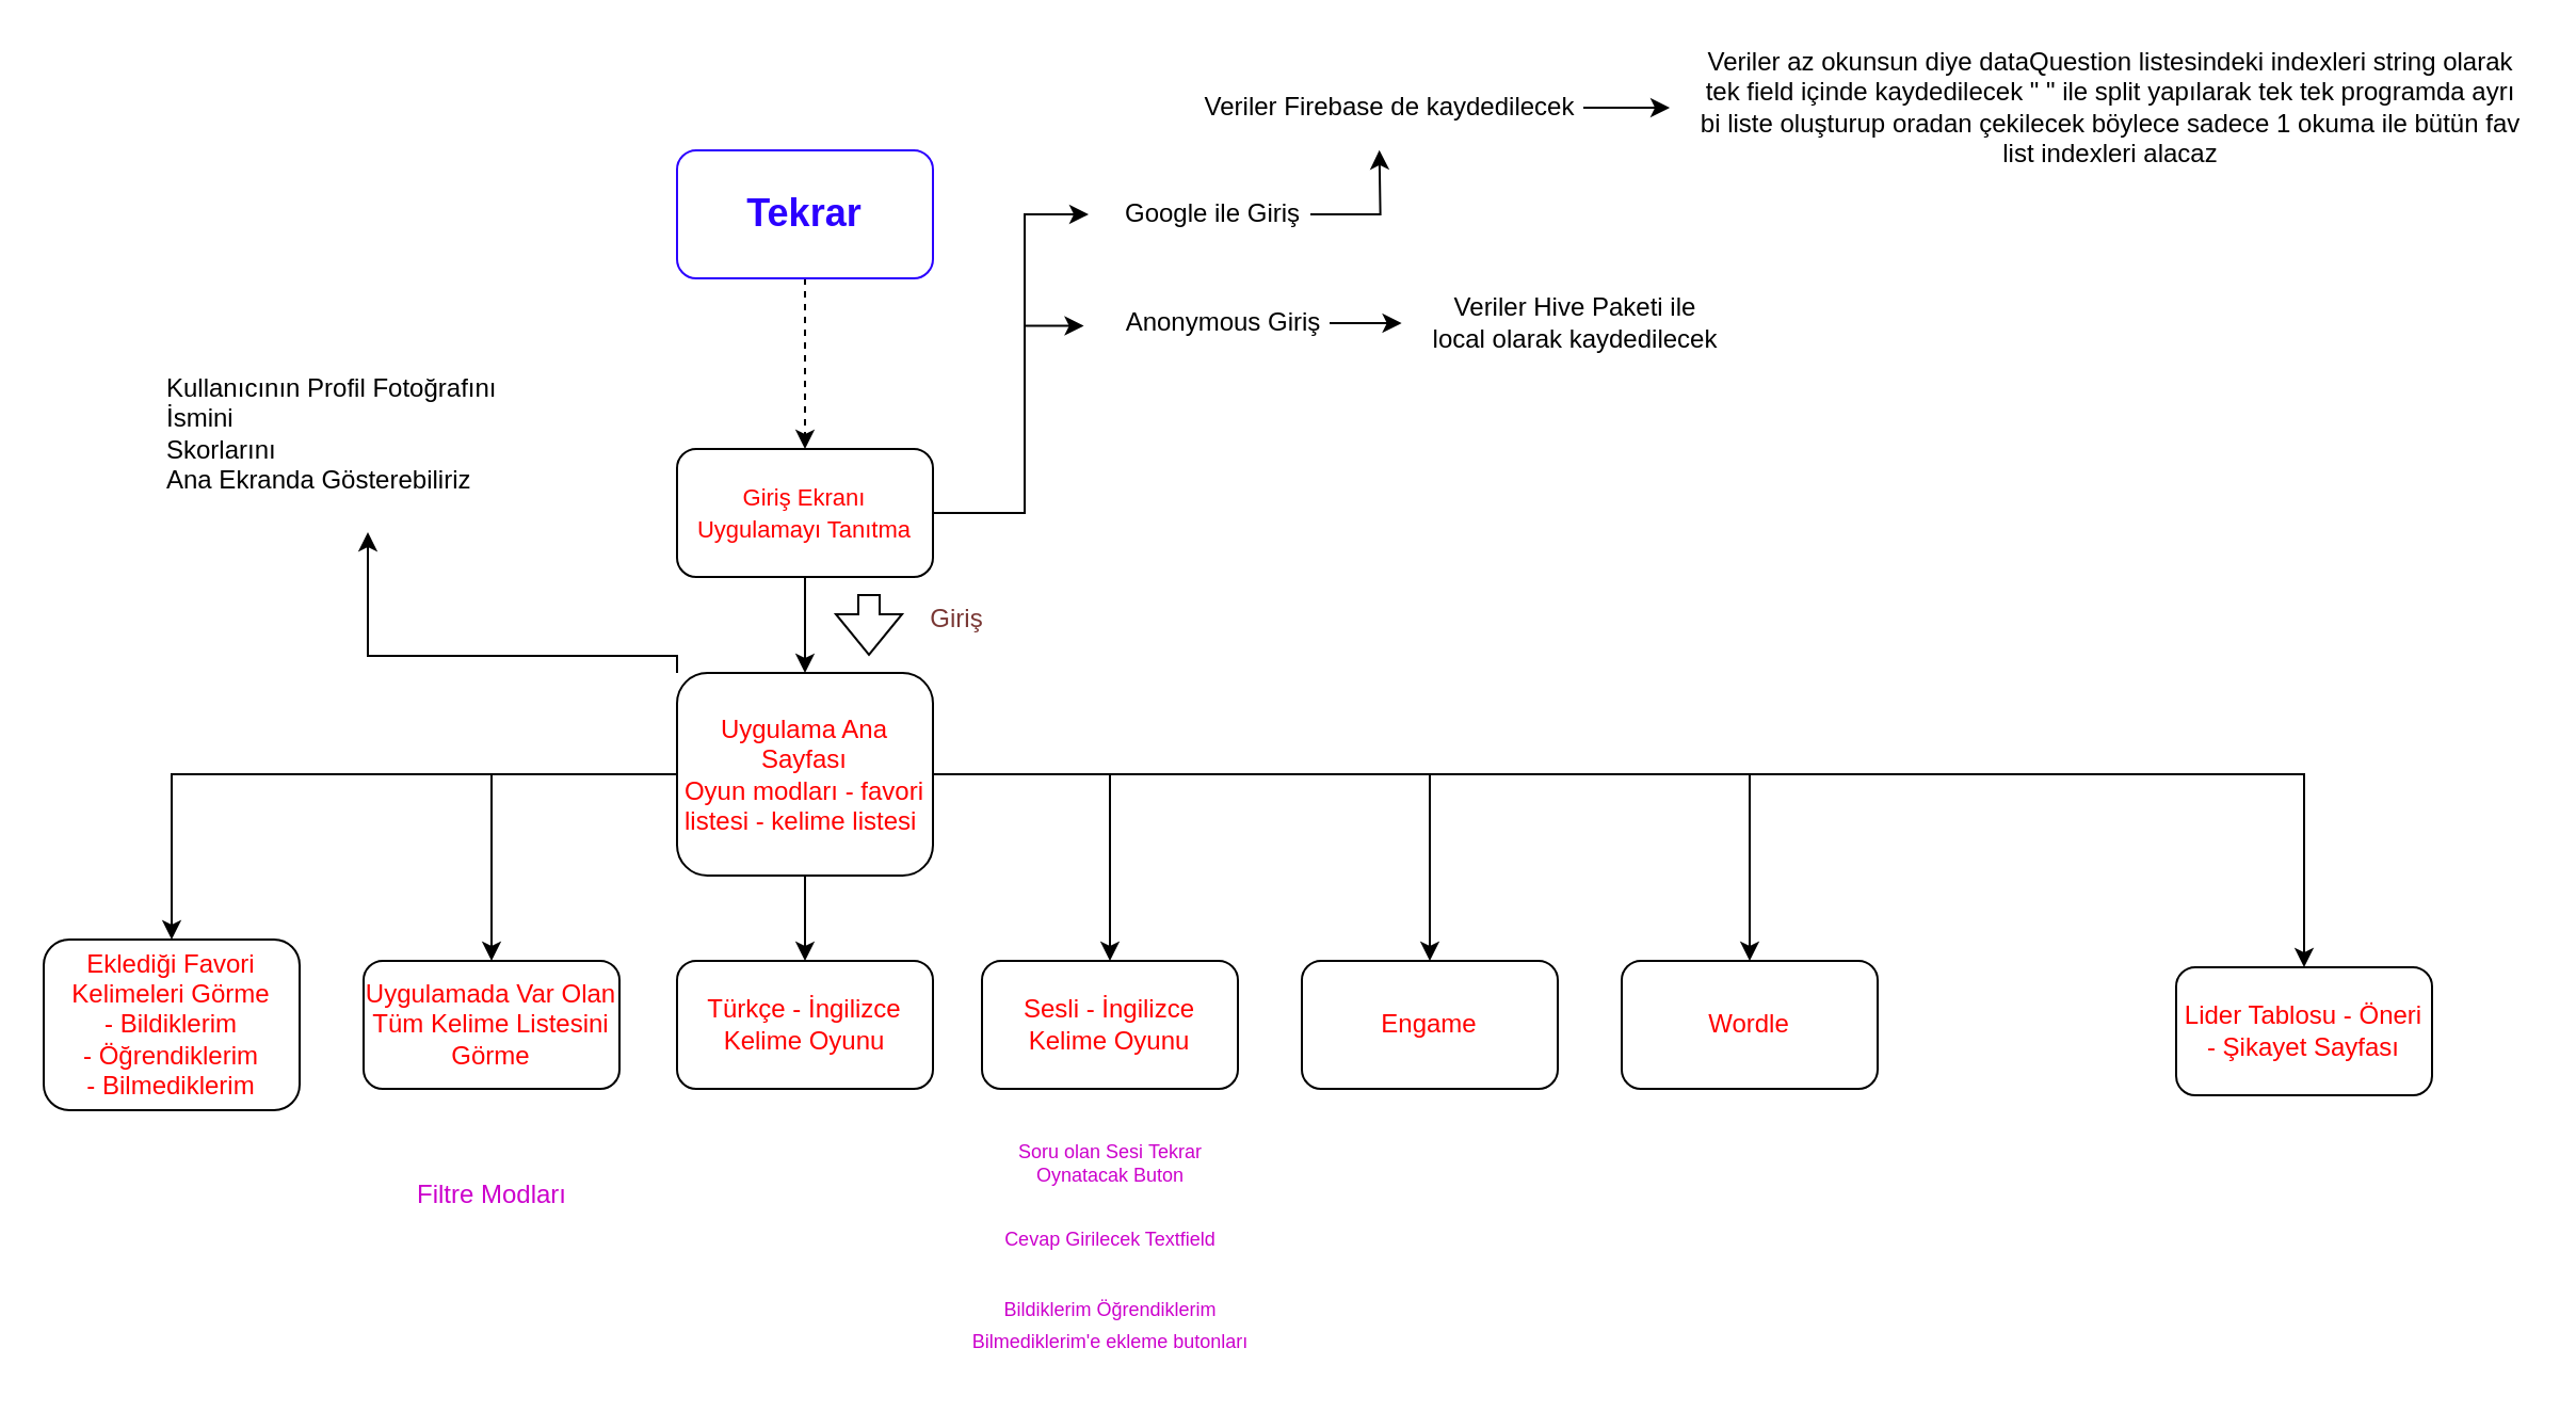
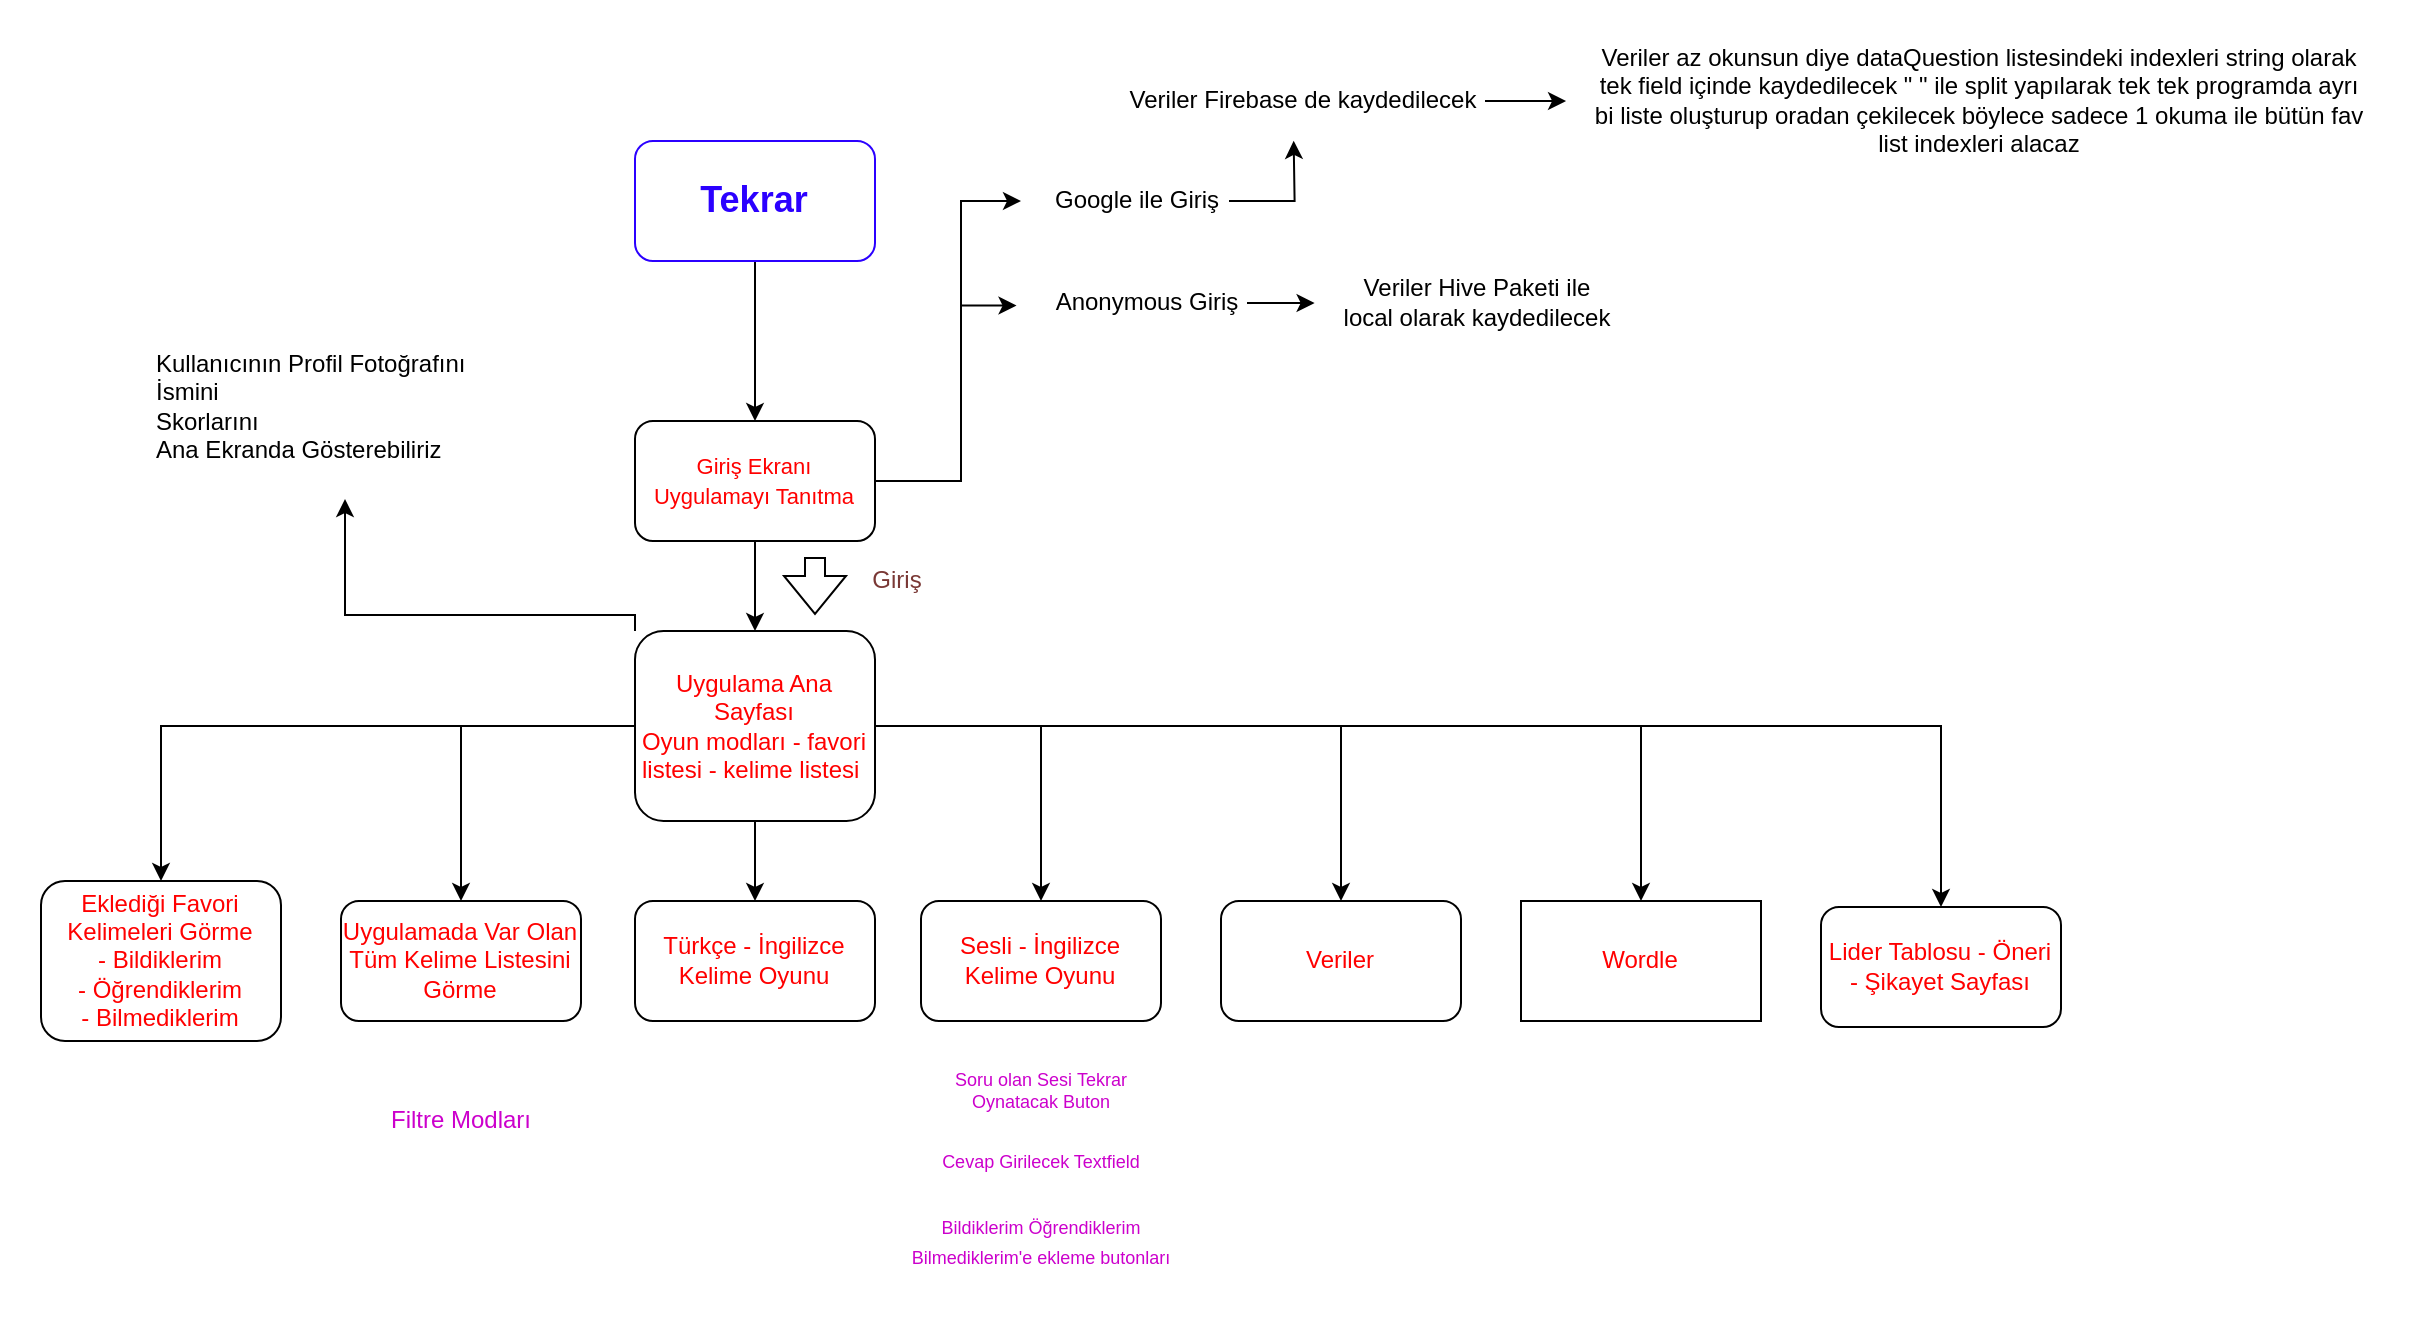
- <mxCell id="2" value="" style="edgeStyle=orthogonalEdgeStyle;rounded=0;orthogonalLoop=1;jettySize=auto;html=1;fontColor=#2B00FF;dashed=1;" parent="1" source="3" target="7" edge="1"><mxGeometry relative="1" as="geometry" /></mxCell>
+ <mxCell id="2" value="" style="edgeStyle=orthogonalEdgeStyle;rounded=0;orthogonalLoop=1;jettySize=auto;html=1;fontColor=#2B00FF;" parent="1" source="3" target="7" edge="1"><mxGeometry relative="1" as="geometry" /></mxCell>
- <mxCell id="28" value="&lt;font color=&quot;#ff0000&quot;&gt;Engame&lt;/font&gt;" style="whiteSpace=wrap;html=1;strokeColor=#000000;rounded=1;" parent="1" vertex="1"><mxGeometry x="610" y="450" width="120" height="60" as="geometry" /></mxCell>
+ <mxCell id="28" value="&lt;font color=&quot;#ff0000&quot;&gt;Veriler&lt;/font&gt;" style="whiteSpace=wrap;html=1;strokeColor=#000000;rounded=1;" parent="1" vertex="1"><mxGeometry x="610" y="450" width="120" height="60" as="geometry" /></mxCell>
- <mxCell id="37" value="&lt;font color=&quot;#ff0000&quot;&gt;Wordle&lt;/font&gt;" style="whiteSpace=wrap;html=1;strokeColor=#000000;rounded=1;" vertex="1" parent="1"><mxGeometry x="760" y="450" width="120" height="60" as="geometry" /></mxCell>
+ <mxCell id="37" value="&lt;font color=&quot;#ff0000&quot;&gt;Wordle&lt;/font&gt;" style="whiteSpace=wrap;html=1;strokeColor=#000000;rounded=0;" vertex="1" parent="1"><mxGeometry x="760" y="450" width="120" height="60" as="geometry" /></mxCell>
- <mxCell id="21" value="&lt;font color=&quot;#ff0000&quot;&gt;Lider Tablosu - Öneri - Şikayet Sayfası&lt;/font&gt;" style="whiteSpace=wrap;html=1;strokeColor=#000000;rounded=1;" parent="1" vertex="1"><mxGeometry x="1020" y="453" width="120" height="60" as="geometry" /></mxCell>
+ <mxCell id="21" value="&lt;font color=&quot;#ff0000&quot;&gt;Lider Tablosu - Öneri - Şikayet Sayfası&lt;/font&gt;" style="whiteSpace=wrap;html=1;strokeColor=#000000;rounded=1;" parent="1" vertex="1"><mxGeometry x="910" y="453" width="120" height="60" as="geometry" /></mxCell>
